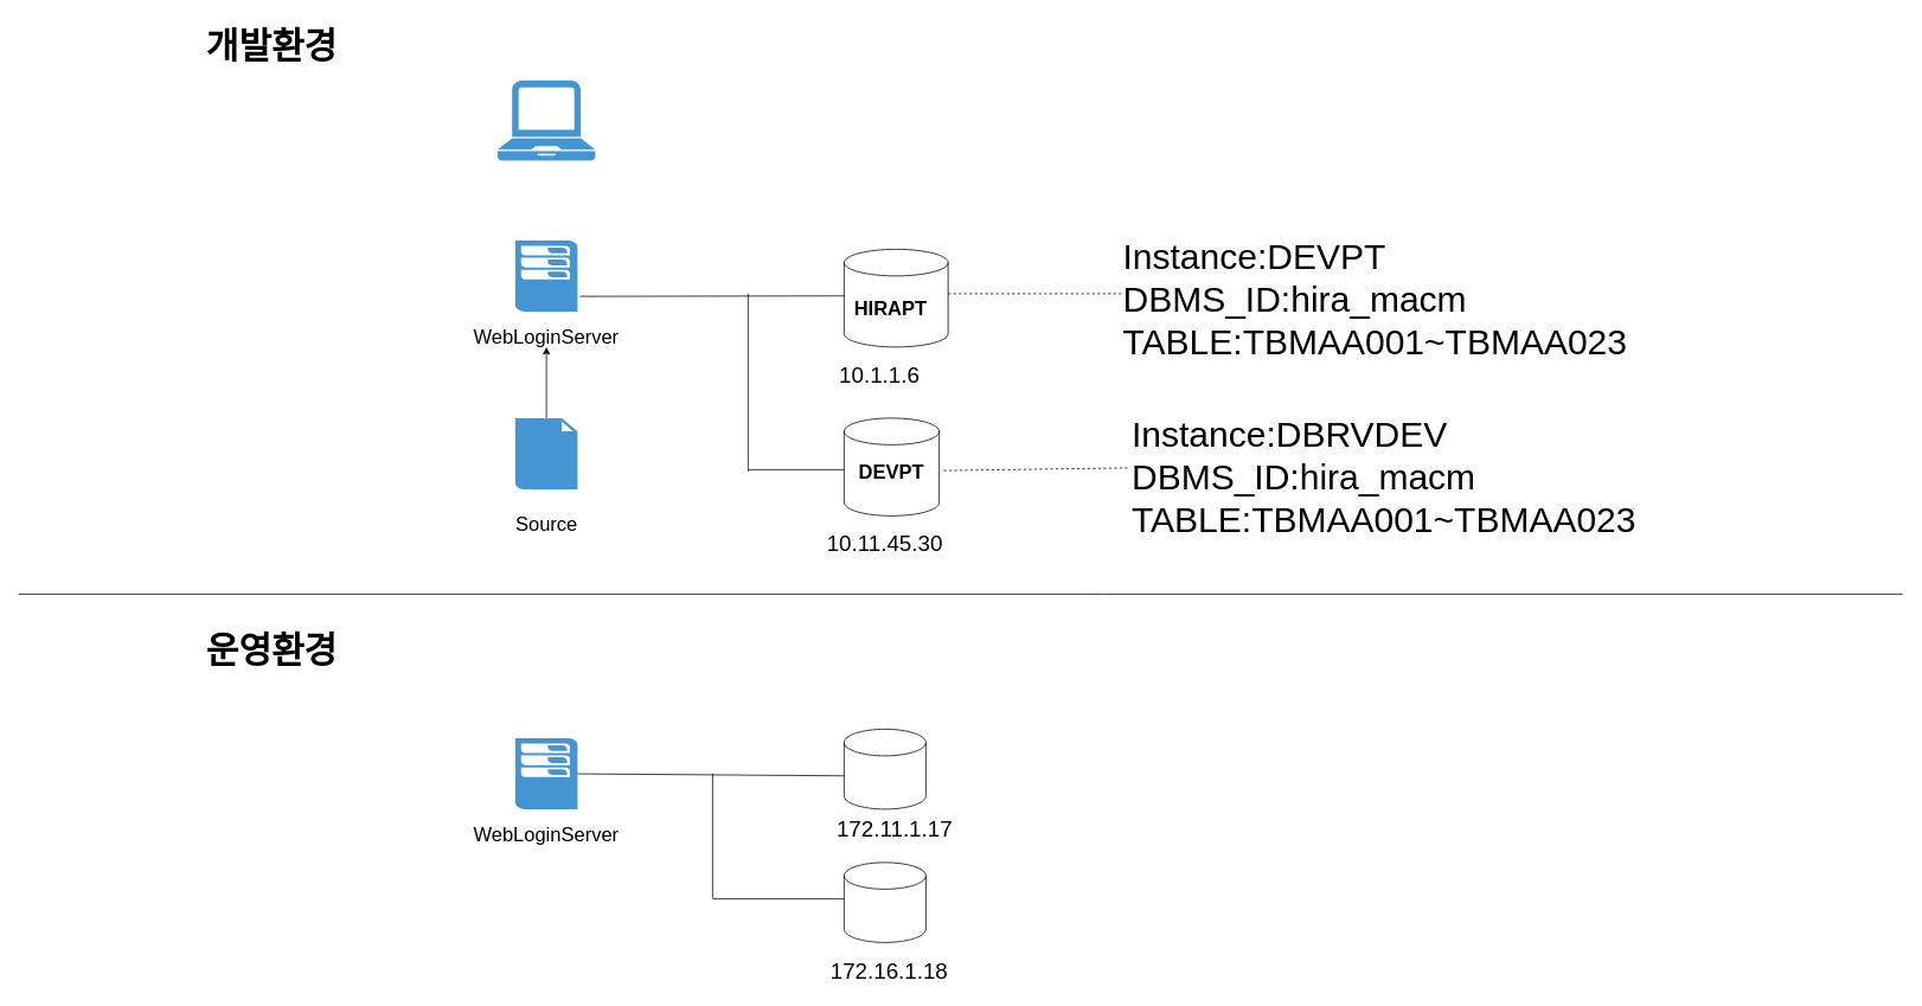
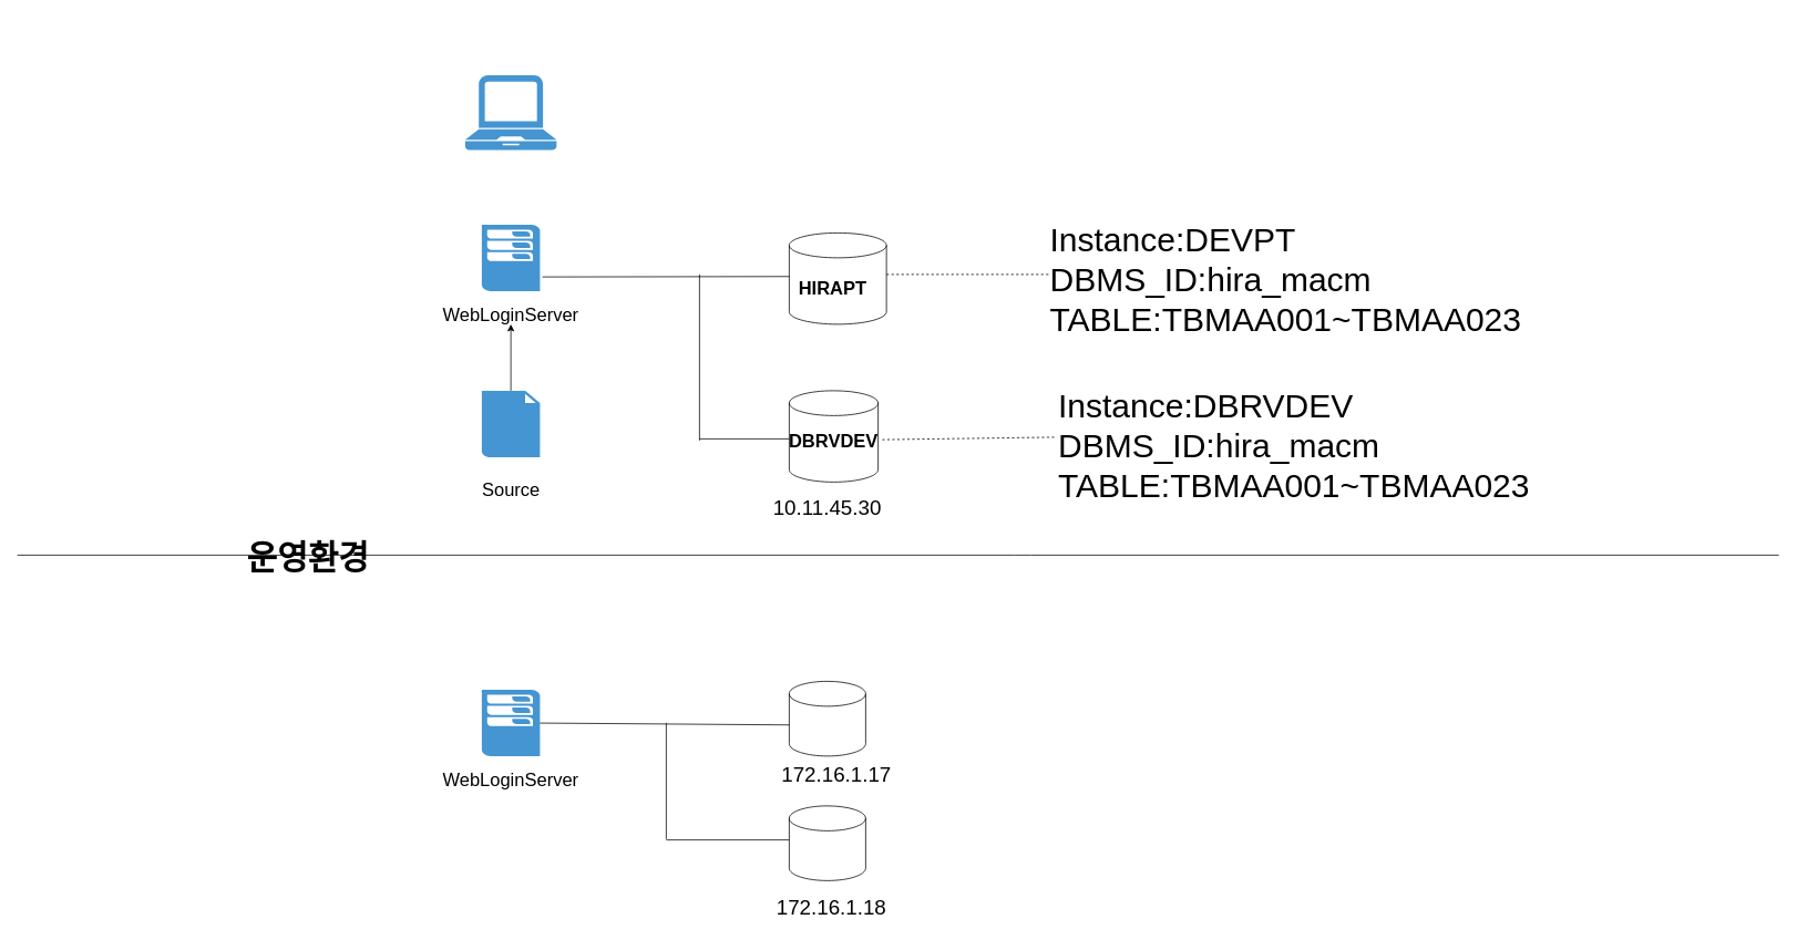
- <mxCell id="12" value="&lt;font style=&quot;font-size: 40px;&quot;&gt;개발환경&lt;/font&gt;" style="text;html=1;strokeColor=none;fillColor=none;align=center;verticalAlign=top;whiteSpace=wrap;rounded=0;fontSize=40;fontStyle=1;spacing=2;" vertex="1" parent="1"><mxGeometry x="200" y="20" width="210" height="60" as="geometry" /></mxCell>
- <mxCell id="31" value="10.1.1.6" style="text;html=1;strokeColor=none;fillColor=none;align=center;verticalAlign=top;whiteSpace=wrap;rounded=0;fontSize=25;spacing=2;" vertex="1" parent="1"><mxGeometry x="889" y="400" width="200" height="40" as="geometry" /></mxCell>
- <mxCell id="24" value="DEVPT" style="text;strokeColor=none;fillColor=none;html=1;fontSize=22;fontStyle=1;verticalAlign=top;align=center;spacing=2;" vertex="1" parent="1"><mxGeometry x="952" y="511" width="100" height="40" as="geometry" /></mxCell>
+ <mxCell id="24" value="DBRVDEV" style="text;strokeColor=none;fillColor=none;html=1;fontSize=22;fontStyle=1;verticalAlign=top;align=center;spacing=2;" vertex="1" parent="1"><mxGeometry x="952" y="511" width="100" height="40" as="geometry" /></mxCell>
- <mxCell id="13" value="&lt;font style=&quot;font-size: 40px;&quot;&gt;운영환경&lt;/font&gt;" style="text;html=1;strokeColor=none;fillColor=none;align=center;verticalAlign=top;whiteSpace=wrap;rounded=0;fontSize=40;fontStyle=1;spacing=2;" vertex="1" parent="1"><mxGeometry x="200" y="700" width="210" height="60" as="geometry" /></mxCell>
+ <mxCell id="13" value="&lt;font style=&quot;font-size: 40px;&quot;&gt;운영환경&lt;/font&gt;" style="text;html=1;strokeColor=none;fillColor=none;align=center;verticalAlign=top;whiteSpace=wrap;rounded=0;fontSize=40;fontStyle=1;spacing=2;" vertex="1" parent="1"><mxGeometry x="265" y="640" width="210" height="60" as="geometry" /></mxCell>
- <mxCell id="25" value="172.11.1.17" style="text;html=1;strokeColor=none;fillColor=none;align=center;verticalAlign=top;whiteSpace=wrap;rounded=0;fontSize=25;spacing=2;" vertex="1" parent="1"><mxGeometry x="906" y="910" width="200" height="40" as="geometry" /></mxCell>
+ <mxCell id="25" value="172.16.1.17" style="text;html=1;strokeColor=none;fillColor=none;align=center;verticalAlign=top;whiteSpace=wrap;rounded=0;fontSize=25;spacing=2;" vertex="1" parent="1"><mxGeometry x="906" y="910" width="200" height="40" as="geometry" /></mxCell>
